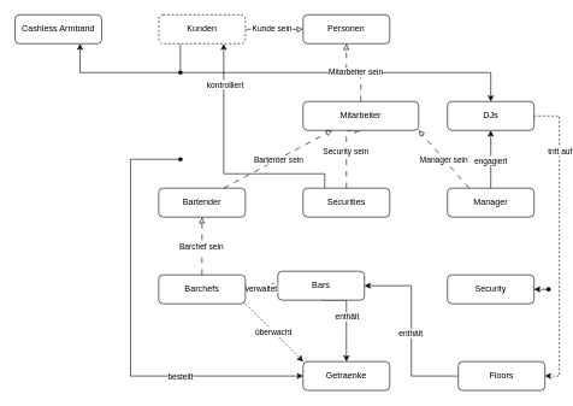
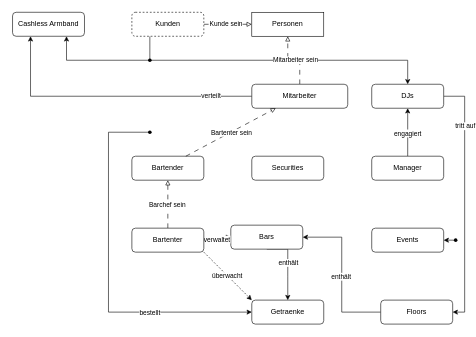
- <mxCell id="2" value="Personen" style="rounded=1;whiteSpace=wrap;html=1;" parent="1" vertex="1"><mxGeometry x="419" y="20" width="120" height="40" as="geometry" /></mxCell>
+ <mxCell id="2" value="Personen" style="whiteSpace=wrap;html=1;rounded=0;" parent="1" vertex="1"><mxGeometry x="419" y="20" width="120" height="40" as="geometry" /></mxCell>
+ <mxCell id="19" style="edgeStyle=orthogonalEdgeStyle;rounded=0;orthogonalLoop=1;jettySize=auto;html=1;exitX=0;exitY=0.5;exitDx=0;exitDy=0;entryX=0.25;entryY=1;entryDx=0;entryDy=0;" parent="1" source="21" target="43" edge="1"><mxGeometry relative="1" as="geometry"><Array as="points"><mxPoint x="50" y="160" /></Array></mxGeometry></mxCell>
+ <mxCell id="20" value="verteilt" style="edgeLabel;html=1;align=center;verticalAlign=middle;resizable=0;points=[];" parent="19" vertex="1" connectable="0"><mxGeometry x="0.408" y="1" relative="1" as="geometry"><mxPoint x="261" y="-2" as="offset" /></mxGeometry></mxCell>
- <mxCell id="14" style="edgeStyle=orthogonalEdgeStyle;rounded=0;orthogonalLoop=1;jettySize=auto;html=1;exitX=0.25;exitY=0;exitDx=0;exitDy=0;entryX=0.75;entryY=1;entryDx=0;entryDy=0;" parent="1" source="16" target="6" edge="1"><mxGeometry relative="1" as="geometry"><Array as="points"><mxPoint x="449" y="240" /><mxPoint x="309" y="240" /></Array></mxGeometry></mxCell>
- <mxCell id="15" value="kontrolliert" style="edgeLabel;html=1;align=center;verticalAlign=middle;resizable=0;points=[];" parent="14" vertex="1" connectable="0"><mxGeometry x="0.629" y="-1" relative="1" as="geometry"><mxPoint y="-7" as="offset" /></mxGeometry></mxCell>
- <mxCell id="12" style="edgeStyle=orthogonalEdgeStyle;rounded=0;orthogonalLoop=1;jettySize=auto;html=1;exitX=0.5;exitY=0;exitDx=0;exitDy=0;entryX=0.5;entryY=1;entryDx=0;entryDy=0;dashed=1;dashPattern=8 8;strokeWidth=1;endArrow=block;endFill=0;" parent="1" source="16" target="21" edge="1"><mxGeometry relative="1" as="geometry"><Array as="points"><mxPoint x="479" y="220" /><mxPoint x="479" y="220" /></Array></mxGeometry></mxCell>
- <mxCell id="13" value="Security sein" style="edgeLabel;html=1;align=center;verticalAlign=middle;resizable=0;points=[];" parent="12" vertex="1" connectable="0"><mxGeometry x="0.075" y="-2" relative="1" as="geometry"><mxPoint x="-4" y="2" as="offset" /></mxGeometry></mxCell>
- <mxCell id="7" style="rounded=0;orthogonalLoop=1;jettySize=auto;html=1;exitX=0.25;exitY=0;exitDx=0;exitDy=0;entryX=1;entryY=1;entryDx=0;entryDy=0;dashed=1;dashPattern=8 8;strokeWidth=1;endArrow=block;endFill=0;" parent="1" source="11" target="21" edge="1"><mxGeometry relative="1" as="geometry" /></mxCell>
- <mxCell id="8" value="Manager sein" style="edgeLabel;html=1;align=center;verticalAlign=middle;resizable=0;points=[];" parent="7" vertex="1" connectable="0"><mxGeometry x="-0.009" y="1" relative="1" as="geometry"><mxPoint as="offset" /></mxGeometry></mxCell>
- <mxCell id="29" style="edgeStyle=orthogonalEdgeStyle;rounded=0;orthogonalLoop=1;jettySize=auto;html=1;exitX=1;exitY=0.5;exitDx=0;exitDy=0;entryX=1;entryY=0.5;entryDx=0;entryDy=0;dashed=1;" parent="1" source="31" target="28" edge="1"><mxGeometry relative="1" as="geometry" /></mxCell>
+ <mxCell id="29" style="edgeStyle=orthogonalEdgeStyle;rounded=0;orthogonalLoop=1;jettySize=auto;html=1;exitX=1;exitY=0.5;exitDx=0;exitDy=0;entryX=1;entryY=0.5;entryDx=0;entryDy=0;" parent="1" source="31" target="28" edge="1"><mxGeometry relative="1" as="geometry" /></mxCell>
- <mxCell id="38" value="Barchefs" style="rounded=1;whiteSpace=wrap;html=1;" parent="1" vertex="1"><mxGeometry x="219" y="380" width="120" height="40" as="geometry" /></mxCell>
+ <mxCell id="38" value="Bartenter" style="rounded=1;whiteSpace=wrap;html=1;" parent="1" vertex="1"><mxGeometry x="219" y="380" width="120" height="40" as="geometry" /></mxCell>
- <mxCell id="44" value="Security" style="rounded=1;whiteSpace=wrap;html=1;" parent="1" vertex="1"><mxGeometry x="619" y="380" width="120" height="40" as="geometry" /></mxCell>
+ <mxCell id="44" value="Events" style="rounded=1;whiteSpace=wrap;html=1;" parent="1" vertex="1"><mxGeometry x="619" y="380" width="120" height="40" as="geometry" /></mxCell>
